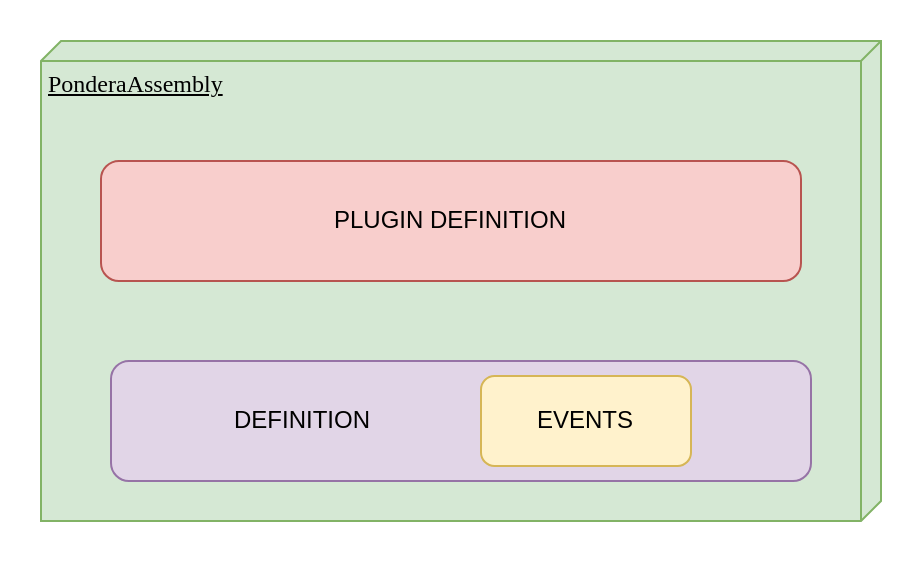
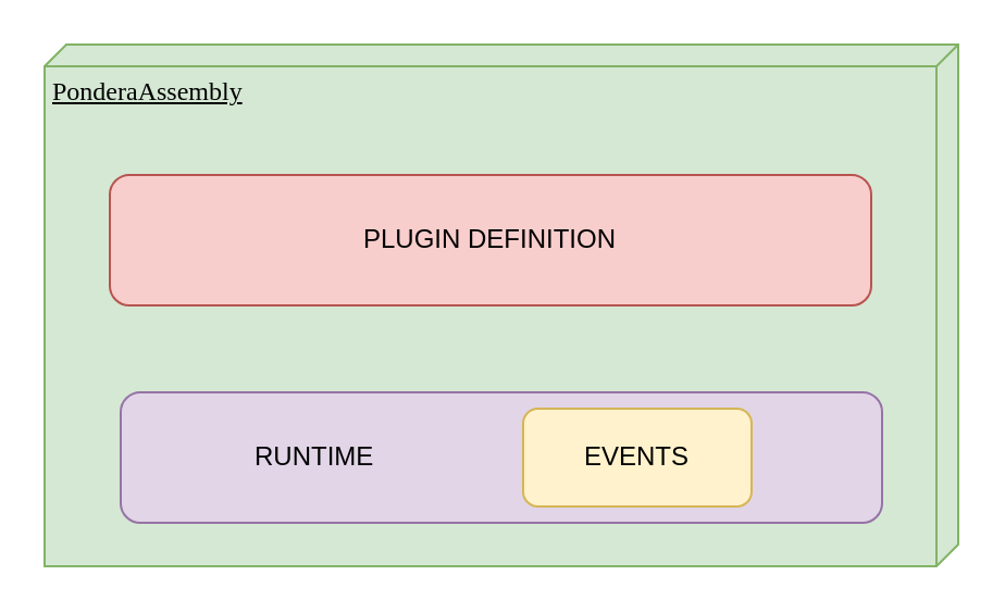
- <mxCell id="3" value="&lt;div align=&quot;left&quot;&gt;&amp;nbsp;&amp;nbsp;&amp;nbsp;&amp;nbsp;&amp;nbsp;&amp;nbsp;&amp;nbsp;&amp;nbsp;&amp;nbsp;&amp;nbsp;&amp;nbsp;&amp;nbsp;&amp;nbsp;&amp;nbsp;&amp;nbsp;&amp;nbsp;&amp;nbsp; DEFINITION&lt;/div&gt;" style="rounded=1;whiteSpace=wrap;html=1;fillColor=#e1d5e7;strokeColor=#9673a6;align=left;" vertex="1" parent="1"><mxGeometry x="55" y="180" width="350" height="60" as="geometry" /></mxCell>
+ <mxCell id="3" value="&lt;div align=&quot;left&quot;&gt;&amp;nbsp;&amp;nbsp;&amp;nbsp;&amp;nbsp;&amp;nbsp;&amp;nbsp;&amp;nbsp;&amp;nbsp;&amp;nbsp;&amp;nbsp;&amp;nbsp;&amp;nbsp;&amp;nbsp;&amp;nbsp;&amp;nbsp;&amp;nbsp;&amp;nbsp; RUNTIME&lt;/div&gt;" style="rounded=1;whiteSpace=wrap;html=1;fillColor=#e1d5e7;strokeColor=#9673a6;align=left;" vertex="1" parent="1"><mxGeometry x="55" y="180" width="350" height="60" as="geometry" /></mxCell>
